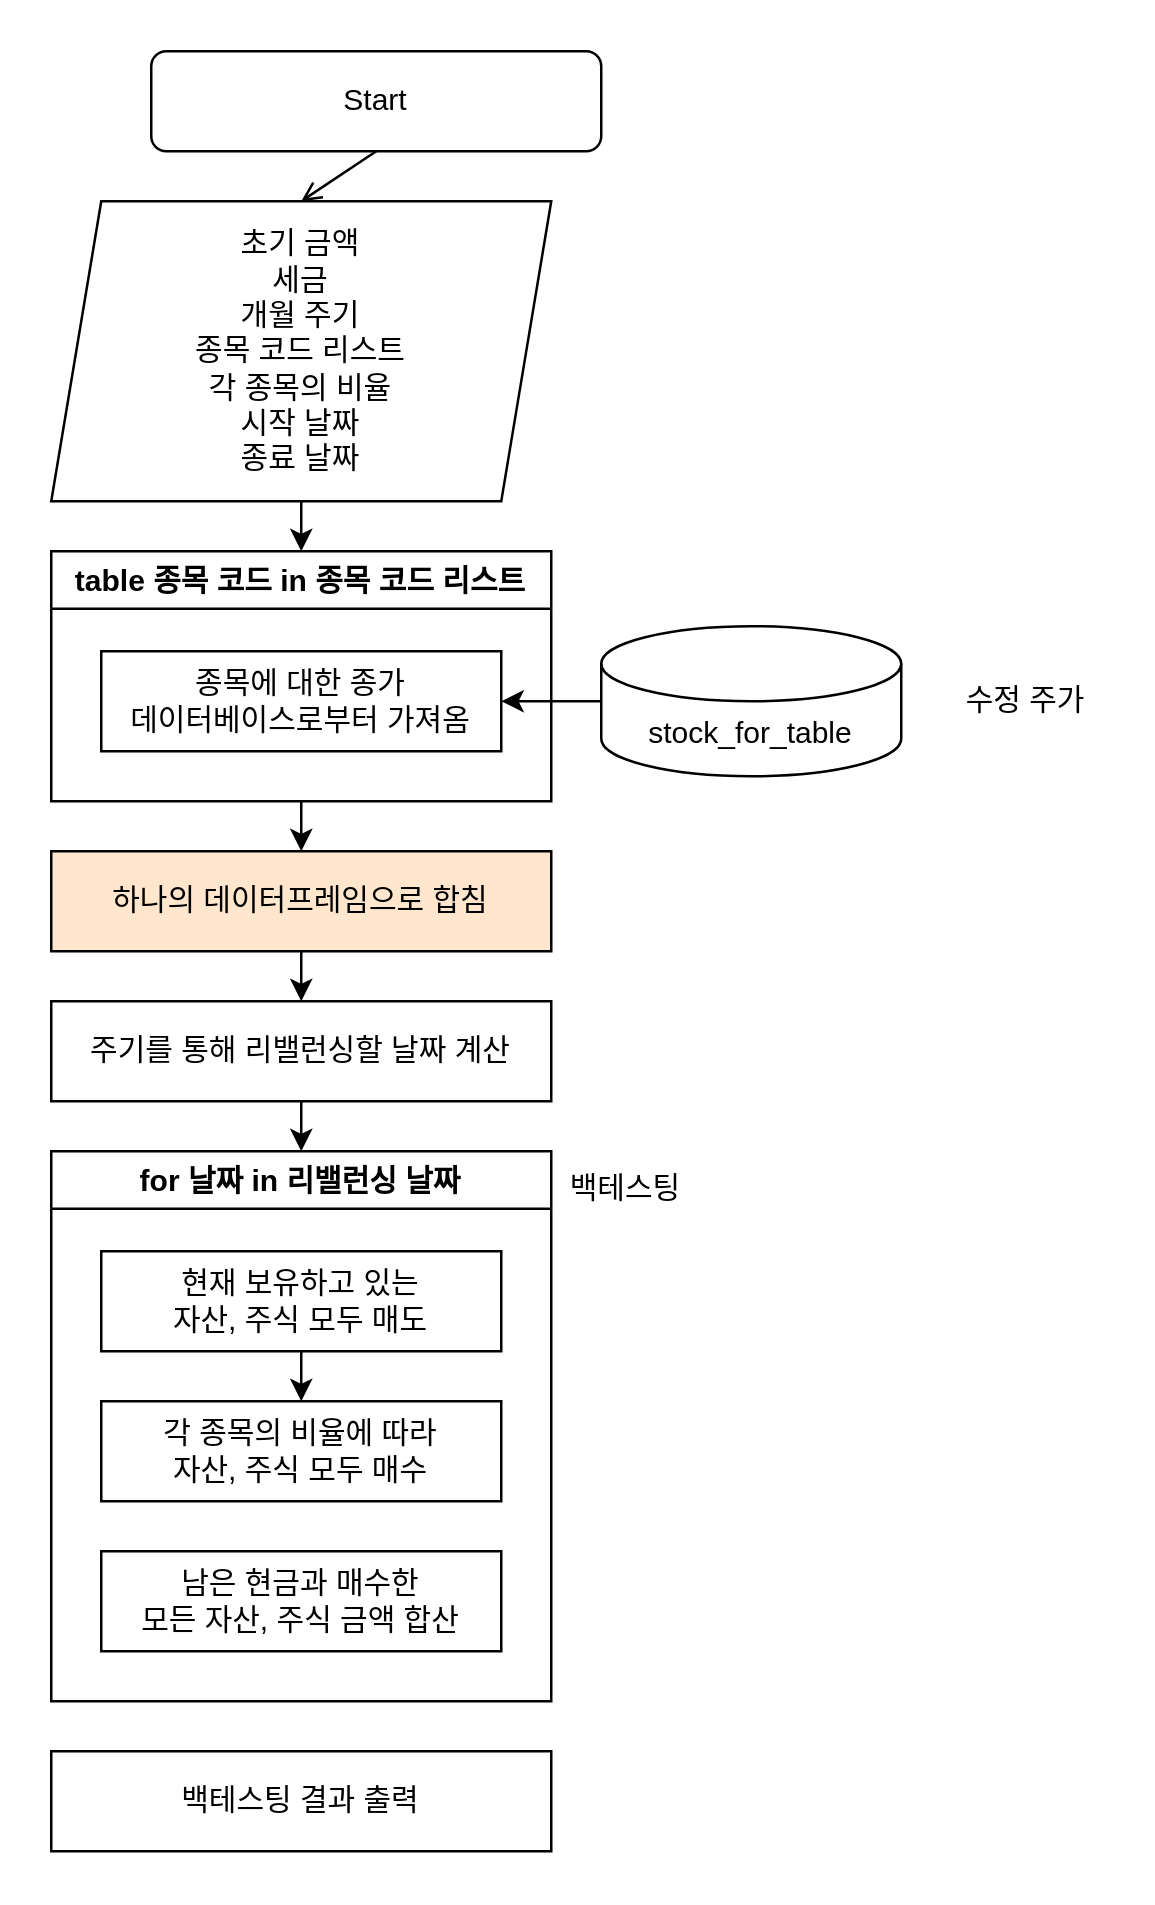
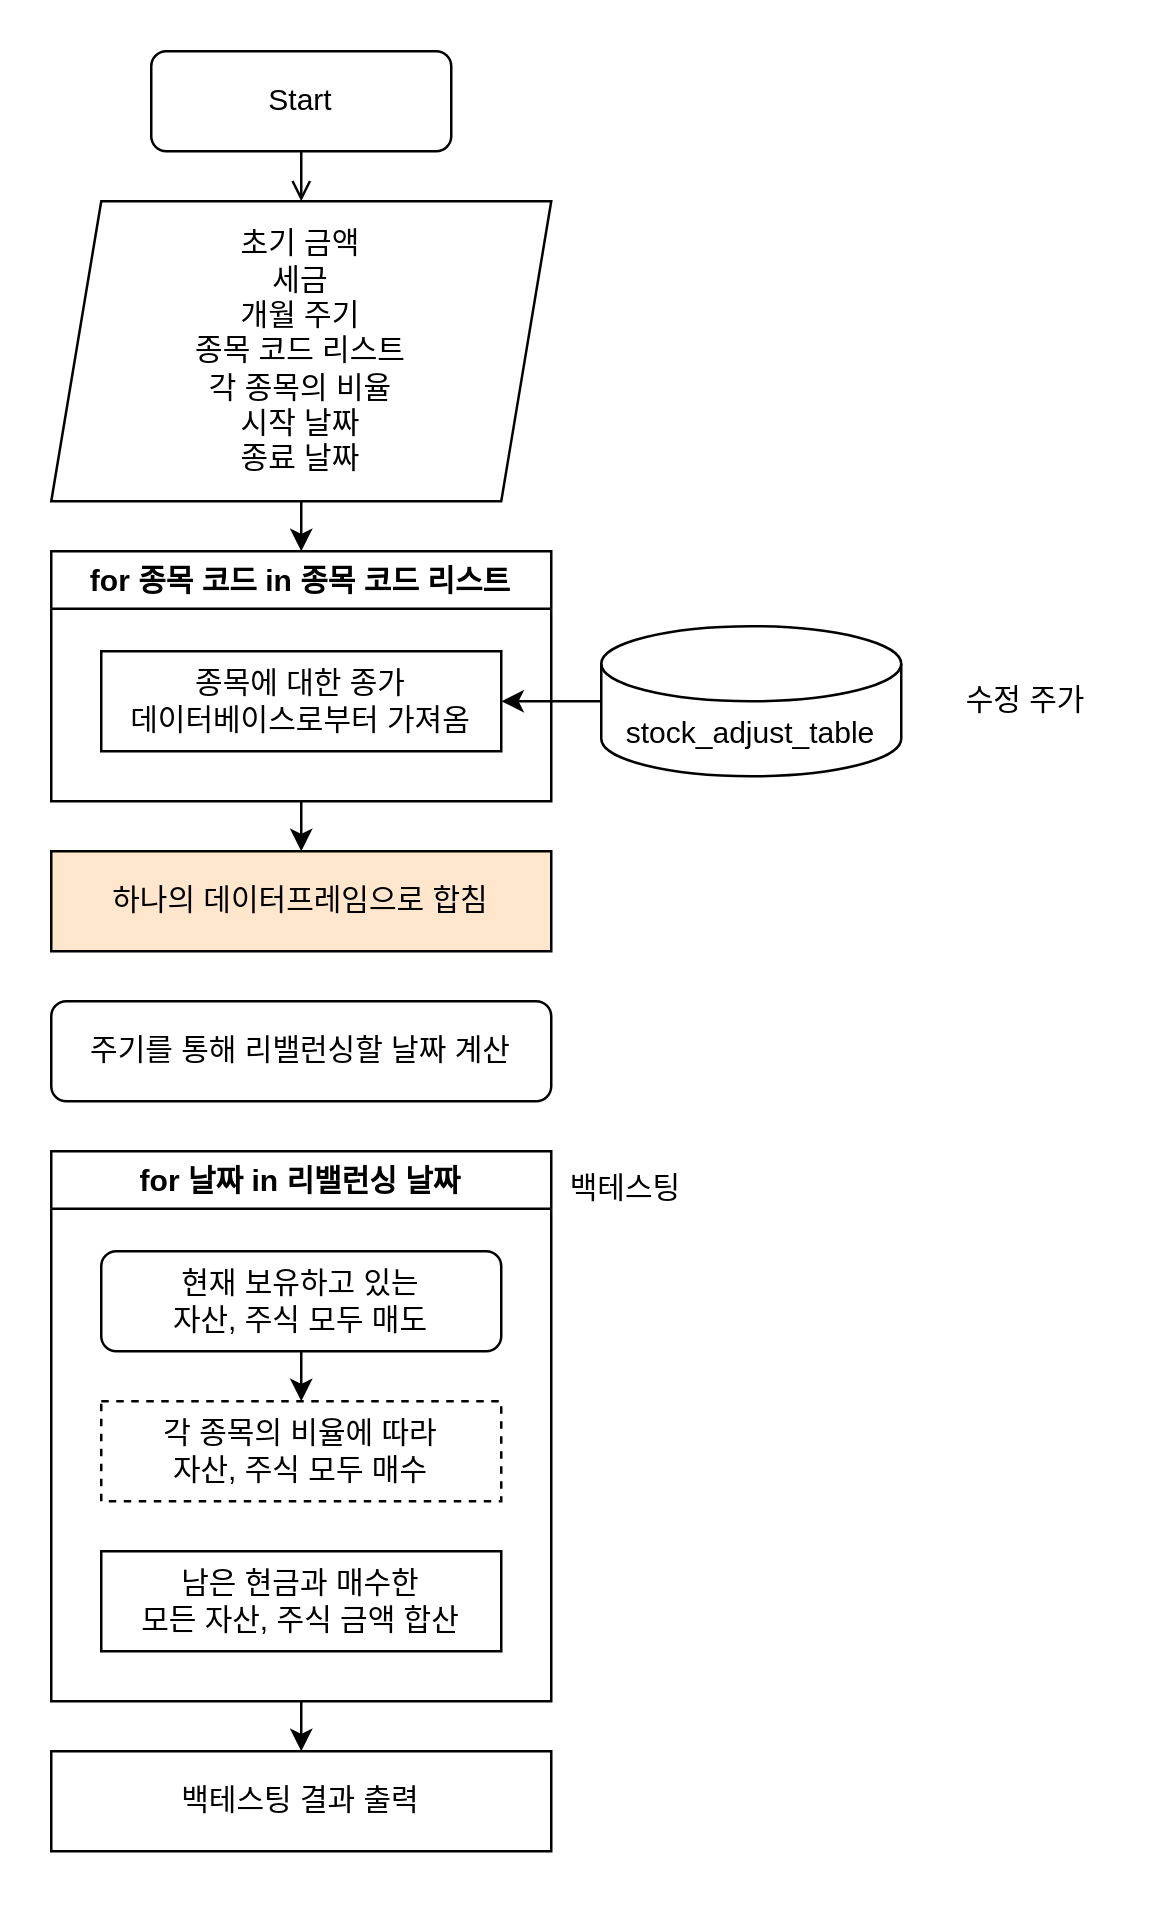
- <mxCell id="2" value="Start" style="rounded=1;whiteSpace=wrap;html=1;" vertex="1" parent="1"><mxGeometry x="60" y="20" width="180" height="40" as="geometry" /></mxCell>
+ <mxCell id="2" value="Start" style="rounded=1;whiteSpace=wrap;html=1;" vertex="1" parent="1"><mxGeometry x="60" y="20" width="120" height="40" as="geometry" /></mxCell>
- <mxCell id="4" value="table 종목 코드 in 종목 코드 리스트" style="swimlane;" vertex="1" parent="1"><mxGeometry x="20" y="220" width="200" height="100" as="geometry" /></mxCell>
+ <mxCell id="4" value="for 종목 코드 in 종목 코드 리스트" style="swimlane;" vertex="1" parent="1"><mxGeometry x="20" y="220" width="200" height="100" as="geometry" /></mxCell>
- <mxCell id="8" value="stock_for_table" style="shape=cylinder3;whiteSpace=wrap;html=1;boundedLbl=1;backgroundOutline=1;size=15;" vertex="1" parent="1"><mxGeometry x="240" y="250" width="120" height="60" as="geometry" /></mxCell>
+ <mxCell id="8" value="stock_adjust_table" style="shape=cylinder3;whiteSpace=wrap;html=1;boundedLbl=1;backgroundOutline=1;size=15;" vertex="1" parent="1"><mxGeometry x="240" y="250" width="120" height="60" as="geometry" /></mxCell>
- <mxCell id="19" value="" style="endArrow=classic;html=1;rounded=0;exitX=0.5;exitY=1;exitDx=0;exitDy=0;entryX=0.5;entryY=0;entryDx=0;entryDy=0;" edge="1" parent="1" source="12" target="13"><mxGeometry width="50" height="50" relative="1" as="geometry"><mxPoint x="120" y="420" as="sourcePoint" /><mxPoint x="170" y="370" as="targetPoint" /></mxGeometry></mxCell>
- <mxCell id="13" value="주기를 통해 리밸런싱할 날짜 계산" style="rounded=0;whiteSpace=wrap;html=1;" vertex="1" parent="1"><mxGeometry x="20" y="400" width="200" height="40" as="geometry" /></mxCell>
+ <mxCell id="13" value="주기를 통해 리밸런싱할 날짜 계산" style="whiteSpace=wrap;html=1;rounded=1;" vertex="1" parent="1"><mxGeometry x="20" y="400" width="200" height="40" as="geometry" /></mxCell>
- <mxCell id="20" value="" style="endArrow=classic;html=1;rounded=0;exitX=0.5;exitY=1;exitDx=0;exitDy=0;entryX=0.5;entryY=0;entryDx=0;entryDy=0;" edge="1" parent="1" source="13" target="14"><mxGeometry width="50" height="50" relative="1" as="geometry"><mxPoint x="120" y="420" as="sourcePoint" /><mxPoint x="170" y="370" as="targetPoint" /></mxGeometry></mxCell>
- <mxCell id="15" value="현재 보유하고 있는&lt;br&gt;자산, 주식 모두 매도" style="rounded=0;whiteSpace=wrap;html=1;" vertex="1" parent="14"><mxGeometry x="20" y="40" width="160" height="40" as="geometry" /></mxCell>
+ <mxCell id="15" value="현재 보유하고 있는&lt;br&gt;자산, 주식 모두 매도" style="whiteSpace=wrap;html=1;rounded=1;" vertex="1" parent="14"><mxGeometry x="20" y="40" width="160" height="40" as="geometry" /></mxCell>
- <mxCell id="16" value="각 종목의 비율에 따라&lt;br&gt;자산, 주식 모두 매수" style="rounded=0;whiteSpace=wrap;html=1;" vertex="1" parent="14"><mxGeometry x="20" y="100" width="160" height="40" as="geometry" /></mxCell>
+ <mxCell id="16" value="각 종목의 비율에 따라&lt;br&gt;자산, 주식 모두 매수" style="rounded=0;whiteSpace=wrap;html=1;dashed=1;" vertex="1" parent="14"><mxGeometry x="20" y="100" width="160" height="40" as="geometry" /></mxCell>
+ <mxCell id="23" value="" style="endArrow=classic;html=1;rounded=0;exitX=0.5;exitY=1;exitDx=0;exitDy=0;entryX=0.5;entryY=0;entryDx=0;entryDy=0;" edge="1" parent="1" source="14" target="21"><mxGeometry width="50" height="50" relative="1" as="geometry"><mxPoint x="120" y="420" as="sourcePoint" /><mxPoint x="170" y="370" as="targetPoint" /></mxGeometry></mxCell>
